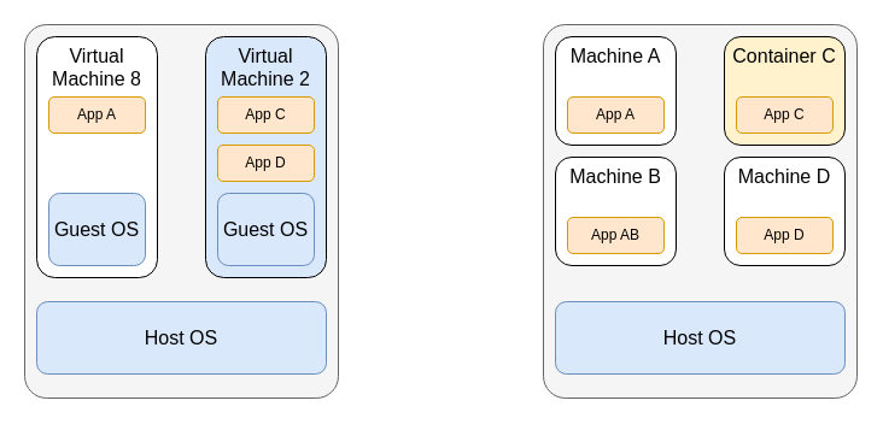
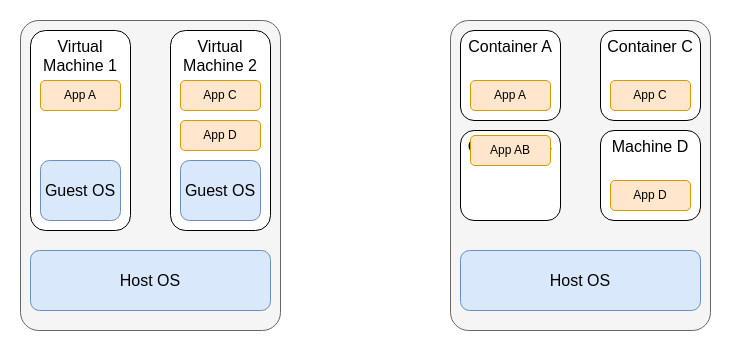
- <mxCell id="16" value="&lt;font style=&quot;font-size: 16px&quot;&gt;Machine A&lt;/font&gt;" style="rounded=1;whiteSpace=wrap;html=1;align=center;verticalAlign=top;fontSize=16;" parent="15" vertex="1"><mxGeometry width="100" height="90" as="geometry" /></mxCell>
+ <mxCell id="16" value="&lt;font style=&quot;font-size: 16px&quot;&gt;Container A&lt;/font&gt;" style="rounded=1;whiteSpace=wrap;html=1;align=center;verticalAlign=top;fontSize=16;" parent="15" vertex="1"><mxGeometry width="100" height="90" as="geometry" /></mxCell>
- <mxCell id="9" value="&lt;font style=&quot;font-size: 16px&quot;&gt;&lt;font style=&quot;font-size: 16px&quot;&gt;Virtual &lt;/font&gt;&lt;font style=&quot;font-size: 16px&quot;&gt;Machine&lt;/font&gt;&lt;font style=&quot;font-size: 16px&quot;&gt; 2&lt;/font&gt;&lt;/font&gt;" style="rounded=1;whiteSpace=wrap;html=1;align=center;verticalAlign=top;fillColor=#dae8fc;" parent="8" vertex="1"><mxGeometry width="100" height="200" as="geometry" /></mxCell>
+ <mxCell id="9" value="&lt;font style=&quot;font-size: 16px&quot;&gt;&lt;font style=&quot;font-size: 16px&quot;&gt;Virtual &lt;/font&gt;&lt;font style=&quot;font-size: 16px&quot;&gt;Machine&lt;/font&gt;&lt;font style=&quot;font-size: 16px&quot;&gt; 2&lt;/font&gt;&lt;/font&gt;" style="rounded=1;whiteSpace=wrap;html=1;align=center;verticalAlign=top;" parent="8" vertex="1"><mxGeometry width="100" height="200" as="geometry" /></mxCell>
- <mxCell id="5" value="&lt;font style=&quot;font-size: 16px&quot;&gt;Virtual Machine 8&lt;/font&gt;" style="rounded=1;whiteSpace=wrap;html=1;align=center;verticalAlign=top;fontSize=16;" parent="4" vertex="1"><mxGeometry width="100" height="200" as="geometry" /></mxCell>
+ <mxCell id="5" value="&lt;font style=&quot;font-size: 16px&quot;&gt;Virtual Machine 1&lt;/font&gt;" style="rounded=1;whiteSpace=wrap;html=1;align=center;verticalAlign=top;fontSize=16;" parent="4" vertex="1"><mxGeometry width="100" height="200" as="geometry" /></mxCell>
- <mxCell id="19" value="&lt;font style=&quot;font-size: 16px&quot;&gt;Container C&lt;/font&gt;" style="rounded=1;whiteSpace=wrap;html=1;align=center;verticalAlign=top;fontSize=16;fillColor=#fff2cc;" parent="18" vertex="1"><mxGeometry width="100" height="90" as="geometry" /></mxCell>
+ <mxCell id="19" value="&lt;font style=&quot;font-size: 16px&quot;&gt;Container C&lt;/font&gt;" style="rounded=1;whiteSpace=wrap;html=1;align=center;verticalAlign=top;fontSize=16;" parent="18" vertex="1"><mxGeometry width="100" height="90" as="geometry" /></mxCell>
- <mxCell id="25" value="&lt;font style=&quot;font-size: 16px&quot;&gt;Machine B&lt;/font&gt;" style="rounded=1;whiteSpace=wrap;html=1;align=center;verticalAlign=top;fontSize=16;" parent="24" vertex="1"><mxGeometry width="100" height="90" as="geometry" /></mxCell>
+ <mxCell id="25" value="&lt;font style=&quot;font-size: 16px&quot;&gt;Container B&lt;/font&gt;" style="rounded=1;whiteSpace=wrap;html=1;align=center;verticalAlign=top;fontSize=16;" parent="24" vertex="1"><mxGeometry width="100" height="90" as="geometry" /></mxCell>
- <mxCell id="26" value="App AB" style="rounded=1;whiteSpace=wrap;html=1;fillColor=#ffe6cc;strokeColor=#d79b00;" parent="24" vertex="1"><mxGeometry x="10" y="50" width="80" height="30" as="geometry" /></mxCell>
+ <mxCell id="26" value="App AB" style="rounded=1;whiteSpace=wrap;html=1;fillColor=#ffe6cc;strokeColor=#d79b00;" parent="24" vertex="1"><mxGeometry x="10" y="5" width="80" height="30" as="geometry" /></mxCell>
